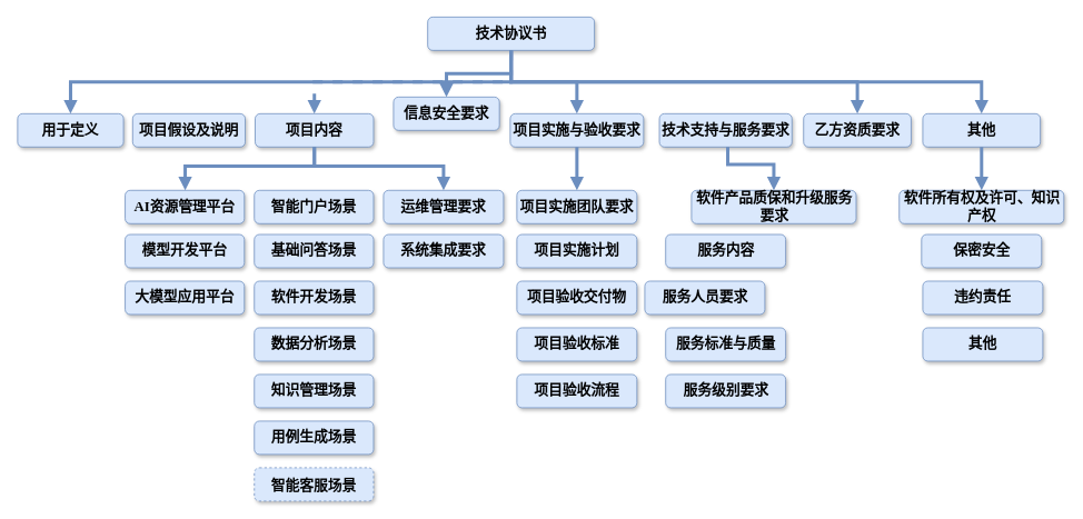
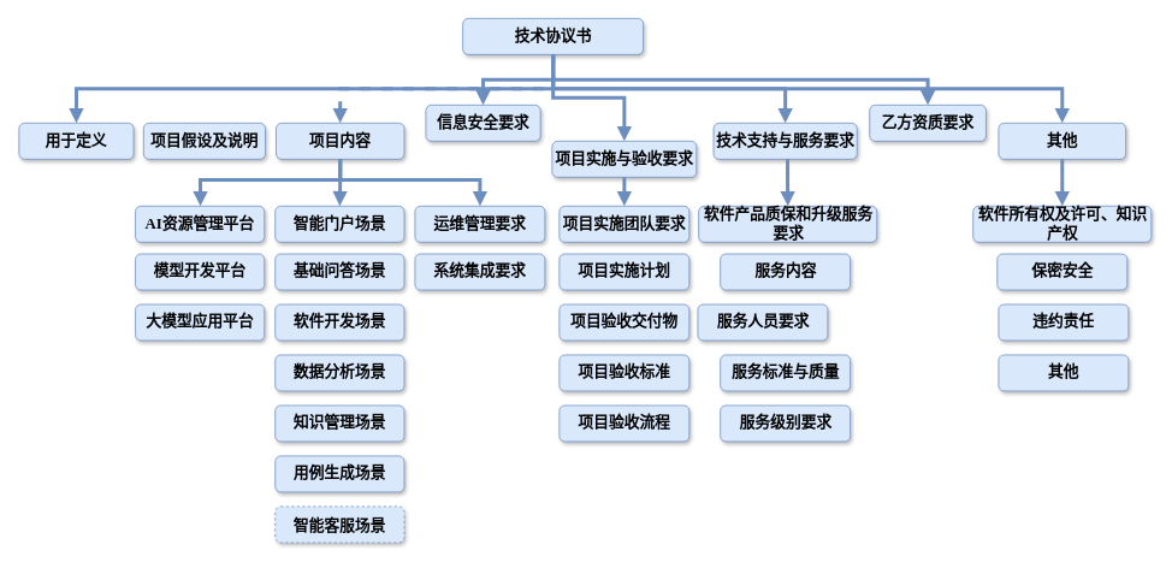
+ <mxCell id="41" value="" style="edgeStyle=elbowEdgeStyle;elbow=vertical;strokeWidth=4;endArrow=block;endFill=1;fontStyle=1;strokeColor=#6c8ebf;rounded=0;fillColor=#dae8fc;fontSize=17;fontFamily=Times New Roman;" edge="1" parent="1" source="2" target="18"><mxGeometry x="-200" y="1310" width="100" height="100" as="geometry"><mxPoint x="694" y="80" as="sourcePoint" /><mxPoint x="555" y="156" as="targetPoint" /></mxGeometry></mxCell>
- <mxCell id="17" value="项目实施与验收要求" style="rounded=1;fillColor=#dae8fc;strokeColor=#6c8ebf;shadow=1;fontStyle=1;fontSize=17;fontFamily=Times New Roman;whiteSpace=wrap;" vertex="1" parent="1"><mxGeometry x="611" y="136" width="160" height="40" as="geometry" /></mxCell>
+ <mxCell id="17" value="项目实施与验收要求" style="rounded=1;fillColor=#dae8fc;strokeColor=#6c8ebf;shadow=1;fontStyle=1;fontSize=17;fontFamily=Times New Roman;whiteSpace=wrap;" vertex="1" parent="1"><mxGeometry x="611" y="156" width="160" height="40" as="geometry" /></mxCell>
- <mxCell id="19" value="乙方资质要求" style="rounded=1;fillColor=#dae8fc;strokeColor=#6c8ebf;shadow=1;fontStyle=1;fontSize=17;fontFamily=Times New Roman;whiteSpace=wrap;" vertex="1" parent="1"><mxGeometry x="963" y="136" width="129" height="40" as="geometry" /></mxCell>
+ <mxCell id="19" value="乙方资质要求" style="rounded=1;fillColor=#dae8fc;strokeColor=#6c8ebf;shadow=1;fontStyle=1;fontSize=17;fontFamily=Times New Roman;whiteSpace=wrap;" vertex="1" parent="1"><mxGeometry x="963" y="116" width="129" height="40" as="geometry" /></mxCell>
+ <mxCell id="28" value="" style="edgeStyle=elbowEdgeStyle;elbow=vertical;strokeWidth=4;endArrow=block;endFill=1;fontStyle=1;strokeColor=#6c8ebf;rounded=0;exitX=0.5;exitY=1;exitDx=0;exitDy=0;entryX=0.5;entryY=0;entryDx=0;entryDy=0;fillColor=#dae8fc;fontSize=17;fontFamily=Times New Roman;" edge="1" parent="1" source="5" target="21"><mxGeometry x="-210" y="1300" width="100" height="100" as="geometry"><mxPoint x="386" y="186" as="sourcePoint" /><mxPoint x="424" y="316" as="targetPoint" /><Array as="points"><mxPoint x="307" y="199" /></Array></mxGeometry></mxCell>
- <mxCell id="35" value="软件产品质保和升级服务要求" style="rounded=1;fillColor=#dae8fc;strokeColor=#6c8ebf;shadow=1;fontStyle=1;fontSize=17;fontFamily=Times New Roman;whiteSpace=wrap;" vertex="1" parent="1"><mxGeometry x="828.5" y="228" width="197.5" height="40" as="geometry" /></mxCell>
+ <mxCell id="35" value="软件产品质保和升级服务要求" style="rounded=1;fillColor=#dae8fc;strokeColor=#6c8ebf;shadow=1;fontStyle=1;fontSize=17;fontFamily=Times New Roman;whiteSpace=wrap;" vertex="1" parent="1"><mxGeometry x="773.5" y="228" width="197.5" height="40" as="geometry" /></mxCell>
